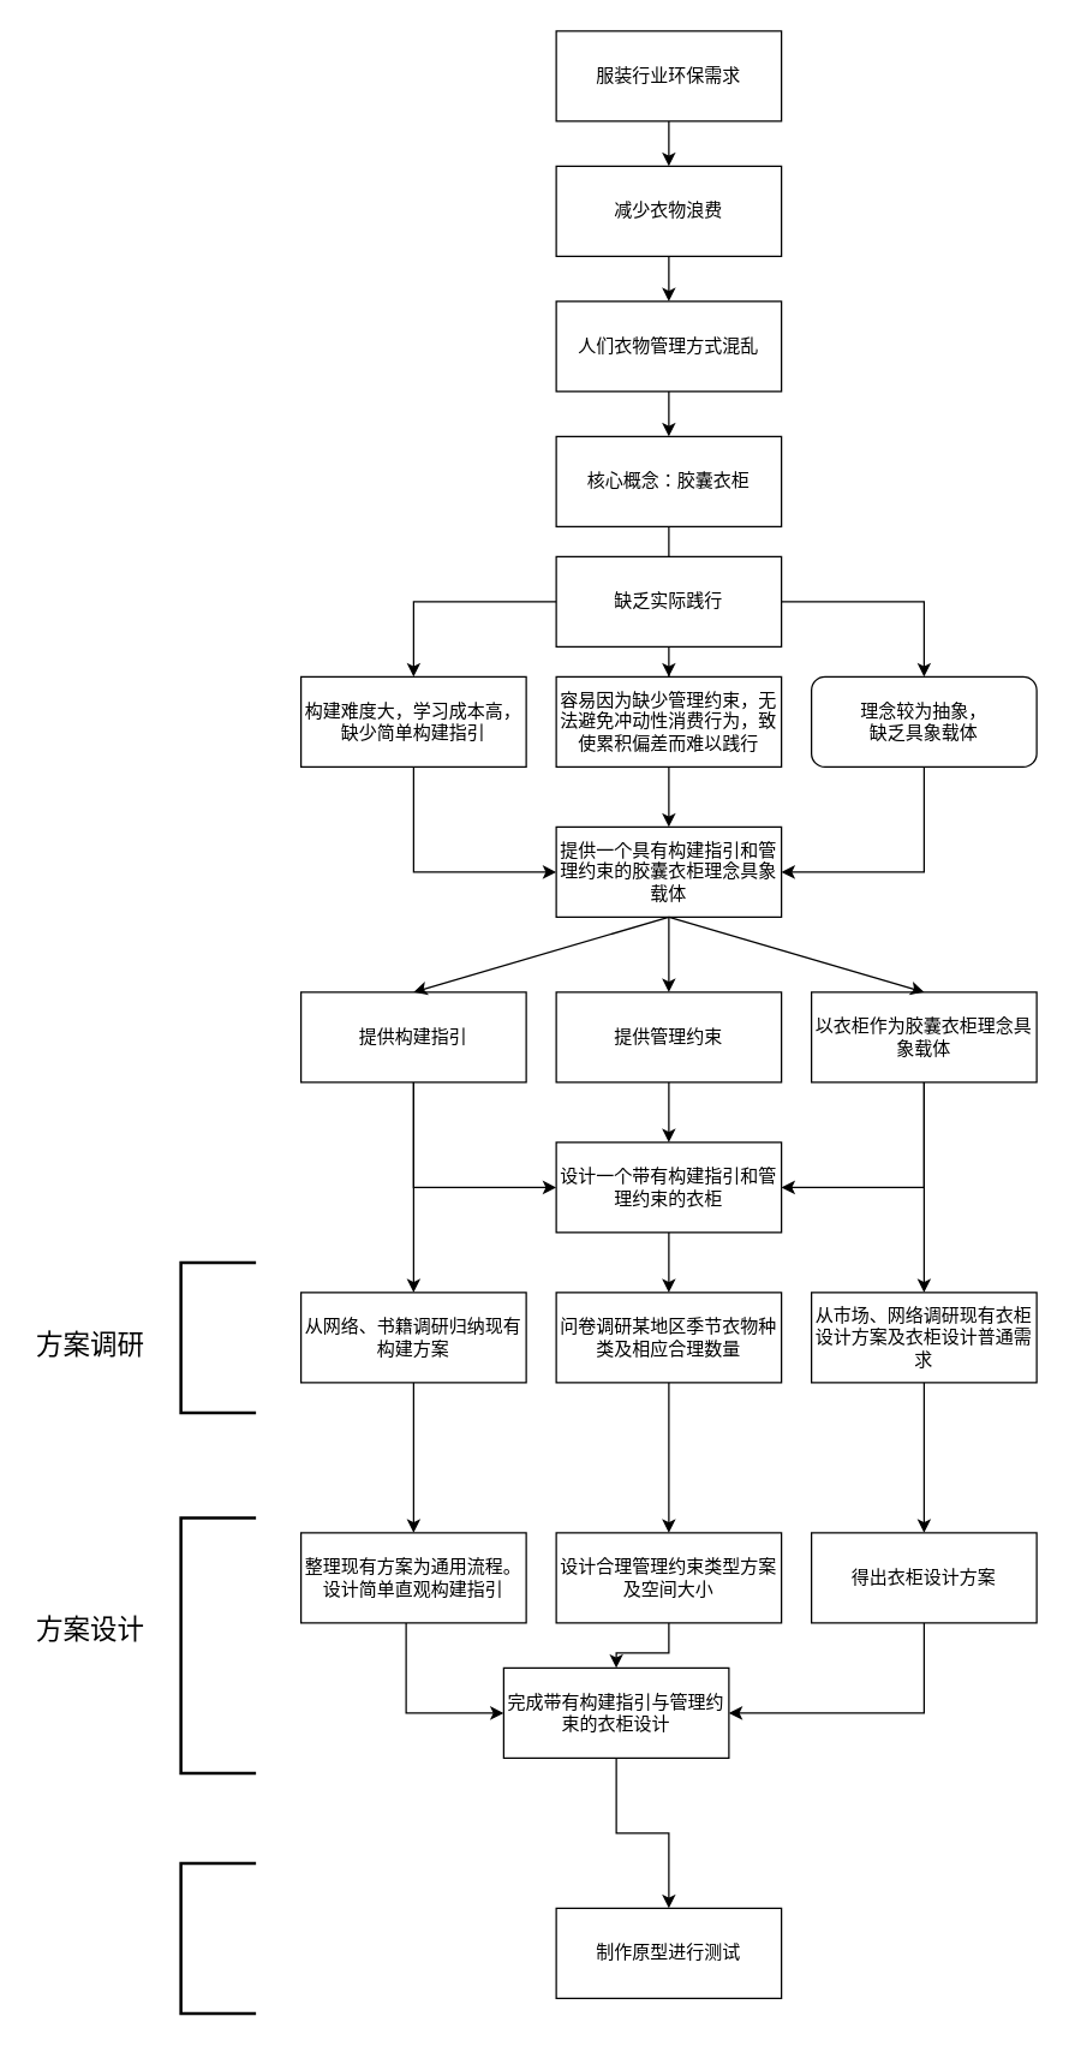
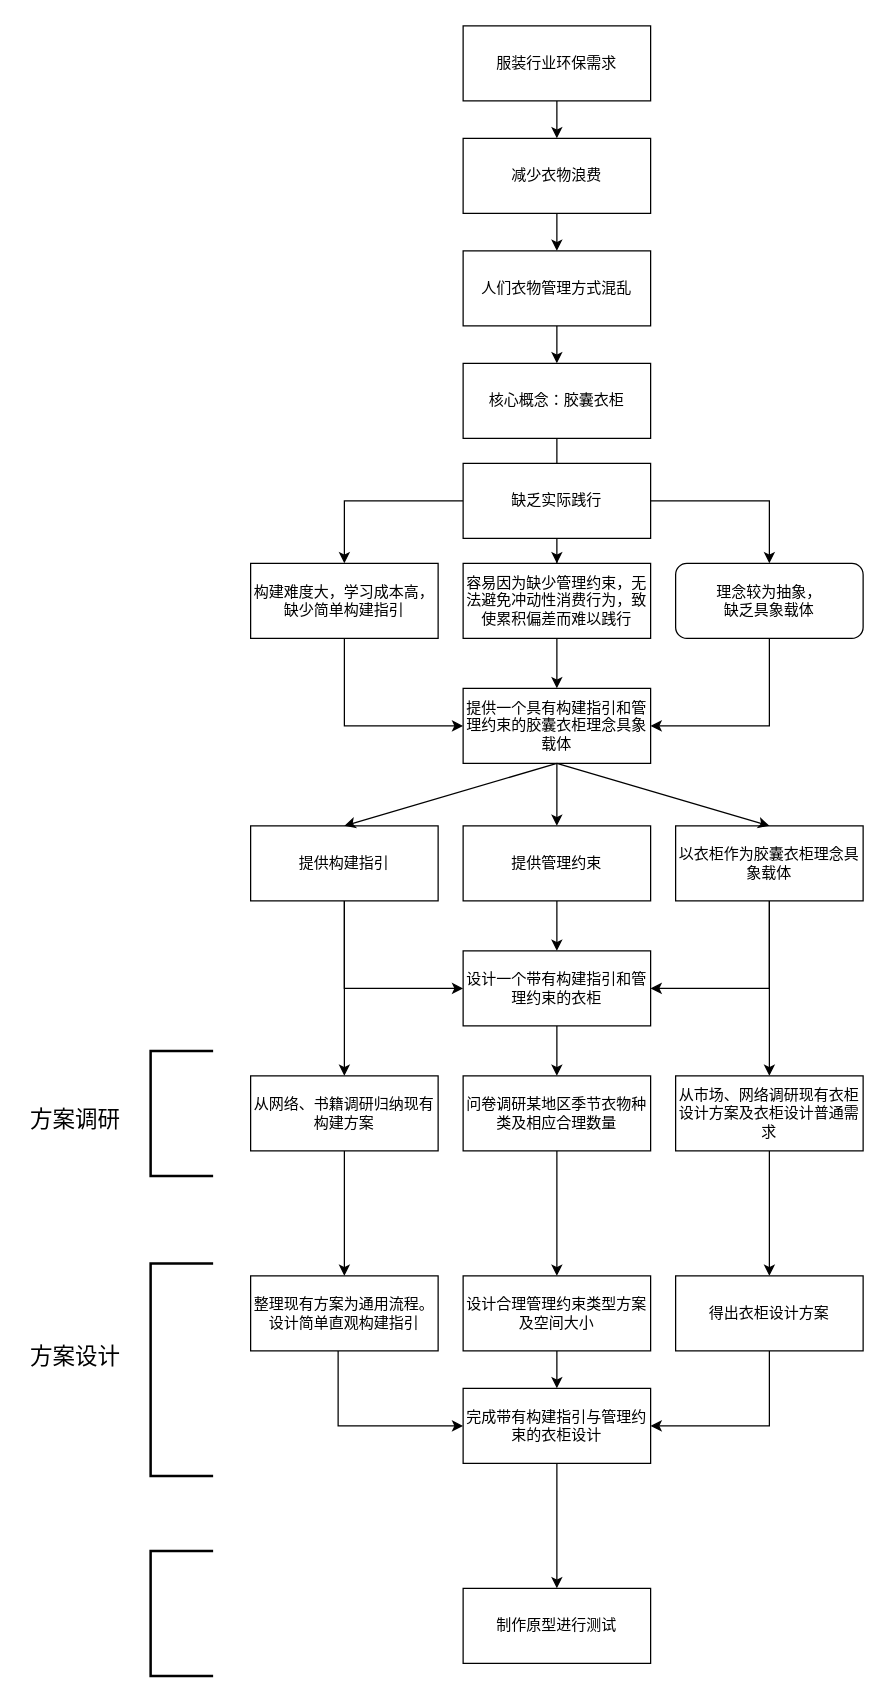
- <mxCell id="47" value="完成带有构建指引与管理约束的衣柜设计" style="rounded=0;whiteSpace=wrap;html=1;" parent="1" vertex="1"><mxGeometry x="335" y="1110" width="150" height="60" as="geometry" /></mxCell>
+ <mxCell id="47" value="完成带有构建指引与管理约束的衣柜设计" style="rounded=0;whiteSpace=wrap;html=1;" parent="1" vertex="1"><mxGeometry x="370" y="1110" width="150" height="60" as="geometry" /></mxCell>
